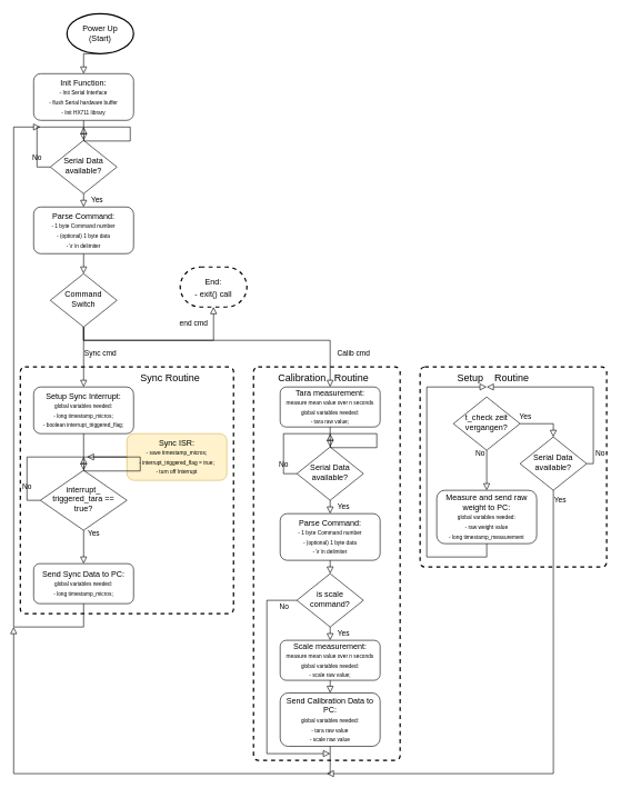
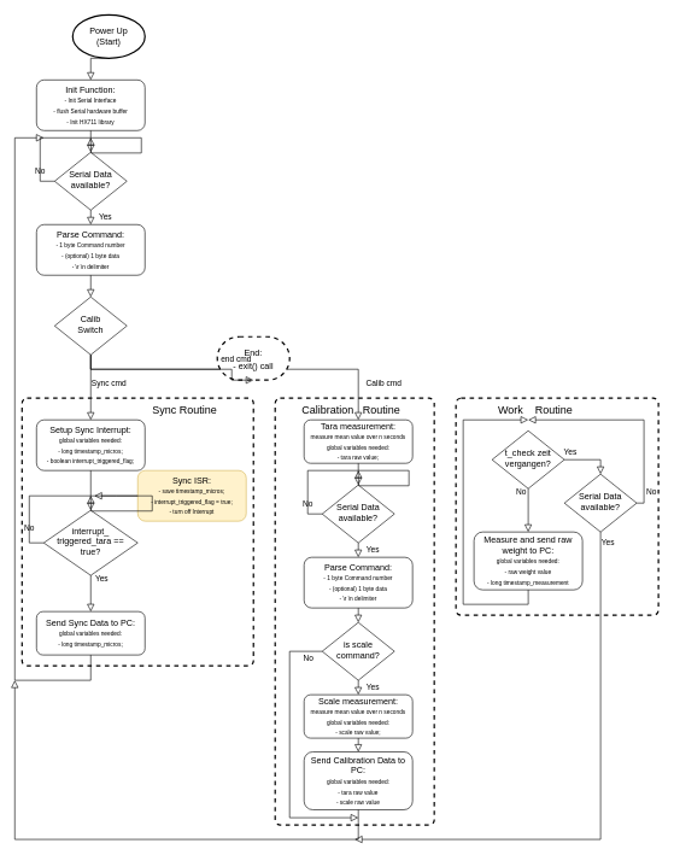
- <mxCell id="51" value="&lt;font style=&quot;font-size: 12px&quot;&gt;End:&lt;br&gt;- exit() call&lt;br&gt;&lt;/font&gt;" style="strokeWidth=2;html=1;shape=mxgraph.flowchart.terminator;whiteSpace=wrap;dashed=1;fontSize=15;" vertex="1" parent="1"><mxGeometry x="270" y="400" width="100" height="60" as="geometry" /></mxCell>
+ <mxCell id="51" value="&lt;font style=&quot;font-size: 12px&quot;&gt;End:&lt;br&gt;- exit() call&lt;br&gt;&lt;/font&gt;" style="strokeWidth=2;html=1;shape=mxgraph.flowchart.terminator;whiteSpace=wrap;dashed=1;fontSize=15;" vertex="1" parent="1"><mxGeometry x="300" y="465" width="100" height="60" as="geometry" /></mxCell>
- <mxCell id="14" value="Command&lt;br&gt;Switch" style="rhombus;whiteSpace=wrap;html=1;shadow=0;fontFamily=Helvetica;fontSize=12;align=center;strokeWidth=1;spacing=6;spacingTop=-4;" vertex="1" parent="1"><mxGeometry x="75" y="410" width="100" height="80" as="geometry" /></mxCell>
+ <mxCell id="14" value="Calib&lt;br&gt;Switch" style="rhombus;whiteSpace=wrap;html=1;shadow=0;fontFamily=Helvetica;fontSize=12;align=center;strokeWidth=1;spacing=6;spacingTop=-4;" vertex="1" parent="1"><mxGeometry x="75" y="410" width="100" height="80" as="geometry" /></mxCell>
- <mxCell id="3" value="&lt;font style=&quot;font-size: 15px&quot;&gt;Setup&amp;nbsp; &amp;nbsp; Routine&lt;/font&gt;" style="text;html=1;strokeColor=none;fillColor=none;align=center;verticalAlign=middle;whiteSpace=wrap;rounded=0;dashed=1;fontSize=8;" vertex="1" parent="1"><mxGeometry x="670" y="550" width="140" height="30" as="geometry" /></mxCell>
+ <mxCell id="3" value="&lt;font style=&quot;font-size: 15px&quot;&gt;Work&amp;nbsp; &amp;nbsp; Routine&lt;/font&gt;" style="text;html=1;strokeColor=none;fillColor=none;align=center;verticalAlign=middle;whiteSpace=wrap;rounded=0;dashed=1;fontSize=8;" vertex="1" parent="1"><mxGeometry x="670" y="550" width="140" height="30" as="geometry" /></mxCell>
